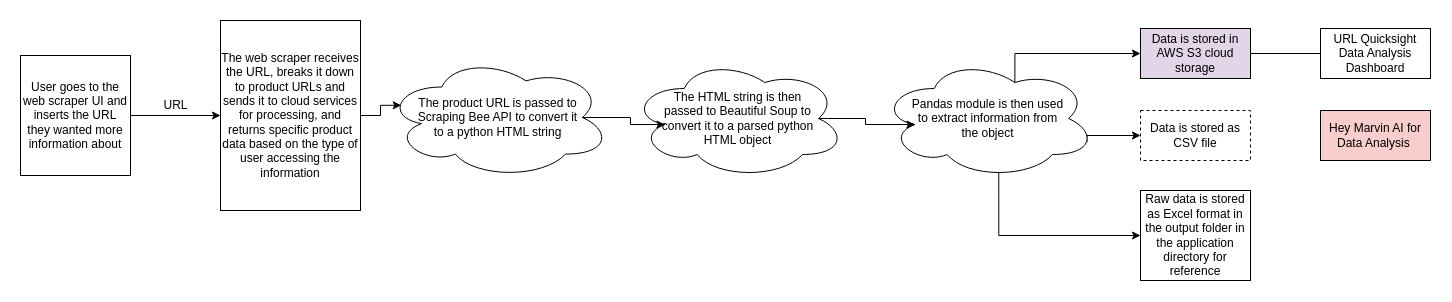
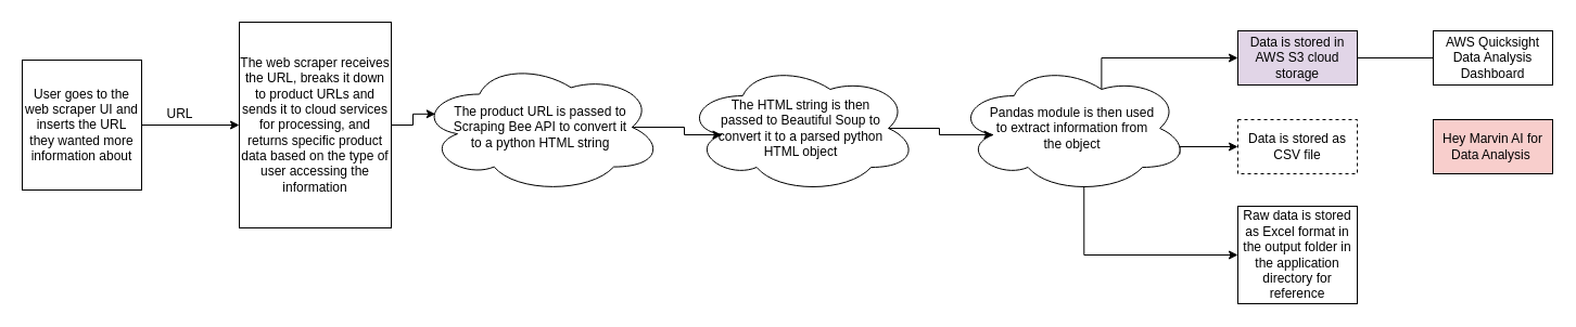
- <mxCell id="5" value="URL Quicksight Data Analysis Dashboard" style="rounded=0;whiteSpace=wrap;html=1;" parent="1" vertex="1"><mxGeometry x="1320" y="28" width="110" height="50" as="geometry" /></mxCell>
+ <mxCell id="5" value="AWS Quicksight Data Analysis Dashboard" style="rounded=0;whiteSpace=wrap;html=1;" parent="1" vertex="1"><mxGeometry x="1320" y="28" width="110" height="50" as="geometry" /></mxCell>
- <mxCell id="7" value="URL" style="text;html=1;align=center;verticalAlign=middle;resizable=0;points=[];autosize=1;strokeColor=none;fillColor=none;" parent="1" vertex="1"><mxGeometry x="150" y="90" width="50" height="30" as="geometry" /></mxCell>
+ <mxCell id="7" value="URL" style="text;html=1;align=center;verticalAlign=middle;resizable=0;points=[];autosize=1;strokeColor=none;fillColor=none;" parent="1" vertex="1"><mxGeometry x="140" y="90" width="50" height="30" as="geometry" /></mxCell>
